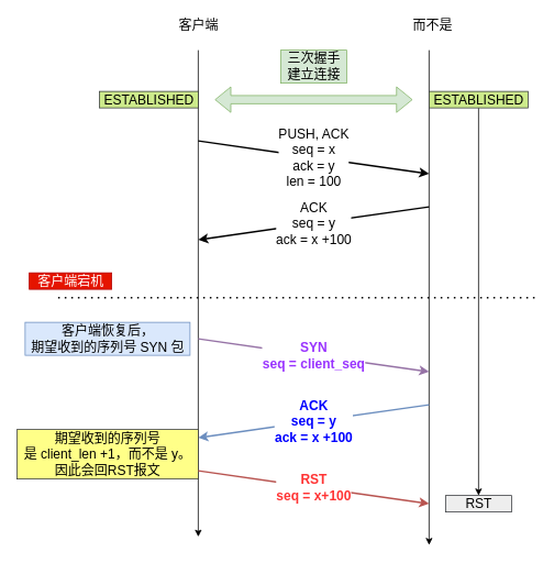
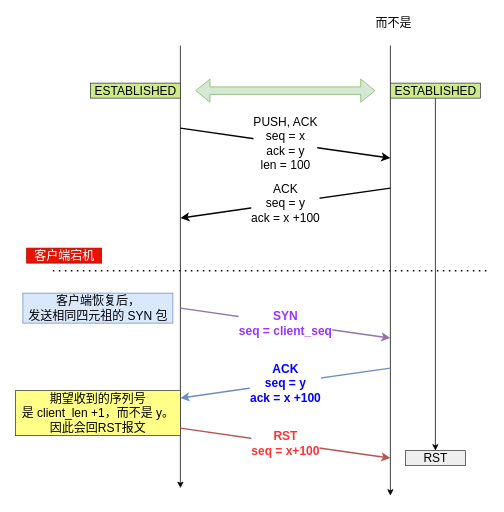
- <mxCell id="12" value="客户端" style="text;html=1;align=center;verticalAlign=middle;resizable=0;points=[];autosize=1;strokeColor=none;fillColor=none;fontSize=16;" vertex="1" parent="1"><mxGeometry x="210" y="20" width="60" height="20" as="geometry" /></mxCell>
- <mxCell id="14" value="三次握手&lt;br&gt;建立连接" style="text;html=1;align=center;verticalAlign=middle;resizable=0;points=[];autosize=1;strokeColor=#82b366;fillColor=#d5e8d4;fontSize=16;" vertex="1" parent="1"><mxGeometry x="340" y="60" width="80" height="40" as="geometry" /></mxCell>
- <mxCell id="20" value="客户端恢复后，&lt;br&gt;期望收到的序列号 SYN 包" style="text;html=1;align=center;verticalAlign=middle;resizable=0;points=[];autosize=1;strokeColor=#6c8ebf;fillColor=#dae8fc;fontSize=16;" vertex="1" parent="1"><mxGeometry x="30" y="390" width="200" height="40" as="geometry" /></mxCell>
+ <mxCell id="20" value="客户端恢复后，&lt;br&gt;发送相同四元祖的 SYN 包" style="text;html=1;align=center;verticalAlign=middle;resizable=0;points=[];autosize=1;strokeColor=#6c8ebf;fillColor=#dae8fc;fontSize=16;" vertex="1" parent="1"><mxGeometry x="30" y="390" width="200" height="40" as="geometry" /></mxCell>
